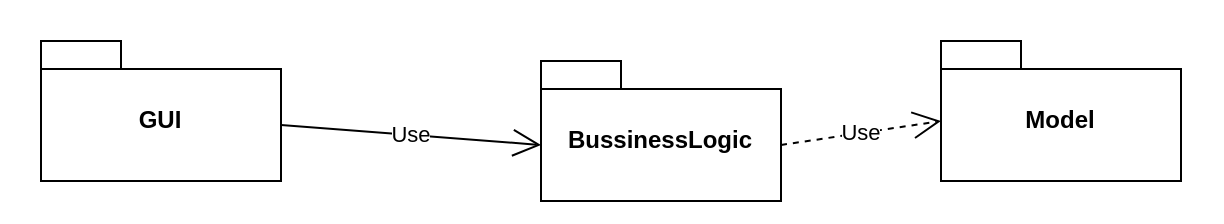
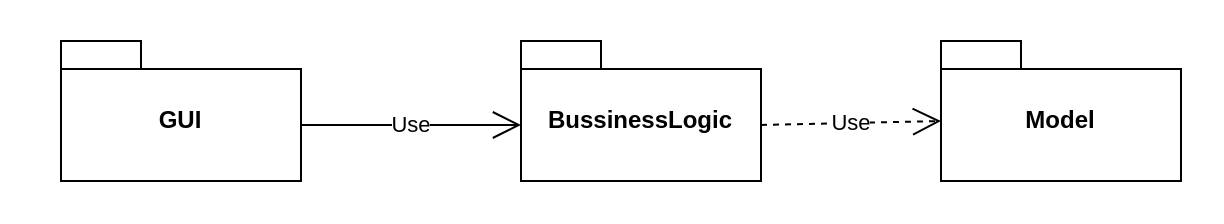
- <mxCell id="2" value="GUI" style="shape=folder;fontStyle=1;spacingTop=10;tabWidth=40;tabHeight=14;tabPosition=left;html=1;whiteSpace=wrap;" vertex="1" parent="1"><mxGeometry x="20" y="20" width="120" height="70" as="geometry" /></mxCell>
+ <mxCell id="2" value="GUI" style="shape=folder;fontStyle=1;spacingTop=10;tabWidth=40;tabHeight=14;tabPosition=left;html=1;whiteSpace=wrap;" vertex="1" parent="1"><mxGeometry x="30" y="20" width="120" height="70" as="geometry" /></mxCell>
- <mxCell id="3" value="BussinessLogic" style="shape=folder;fontStyle=1;spacingTop=10;tabWidth=40;tabHeight=14;tabPosition=left;html=1;whiteSpace=wrap;" vertex="1" parent="1"><mxGeometry x="270" y="30" width="120" height="70" as="geometry" /></mxCell>
+ <mxCell id="3" value="BussinessLogic" style="shape=folder;fontStyle=1;spacingTop=10;tabWidth=40;tabHeight=14;tabPosition=left;html=1;whiteSpace=wrap;" vertex="1" parent="1"><mxGeometry x="260" y="20" width="120" height="70" as="geometry" /></mxCell>
